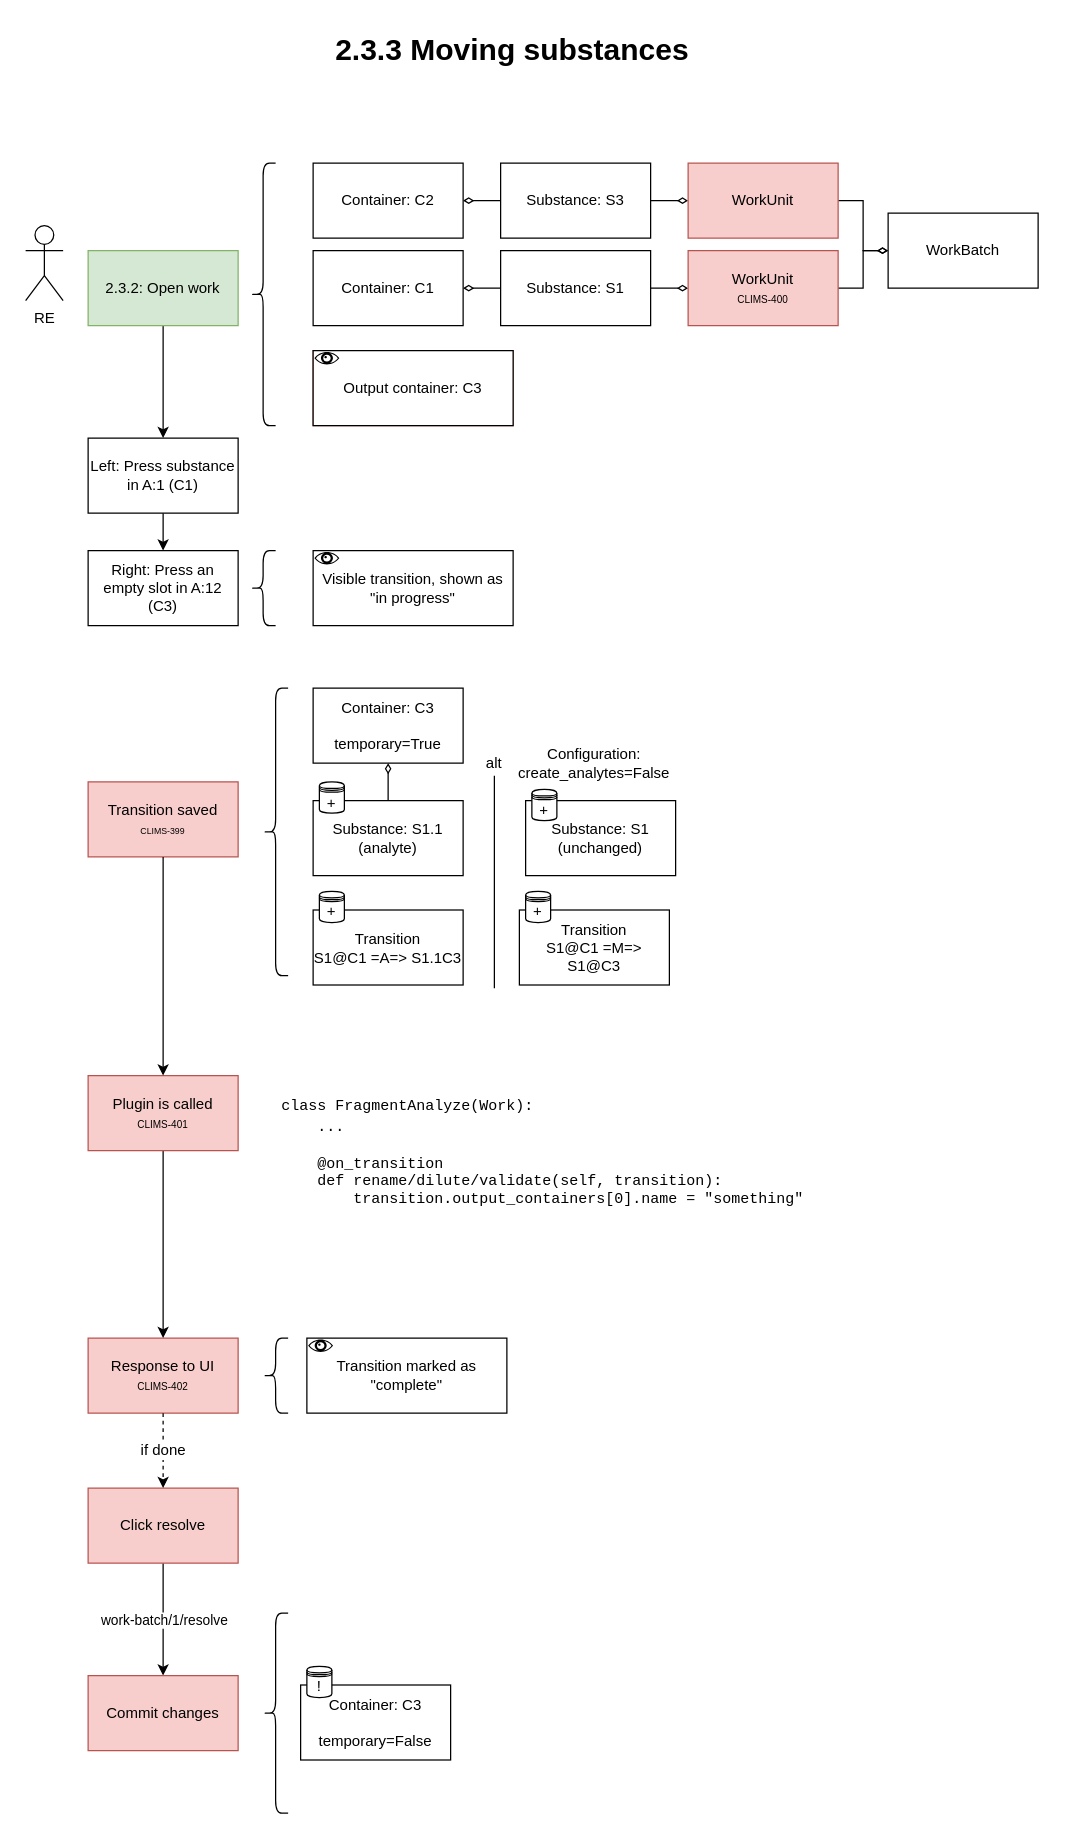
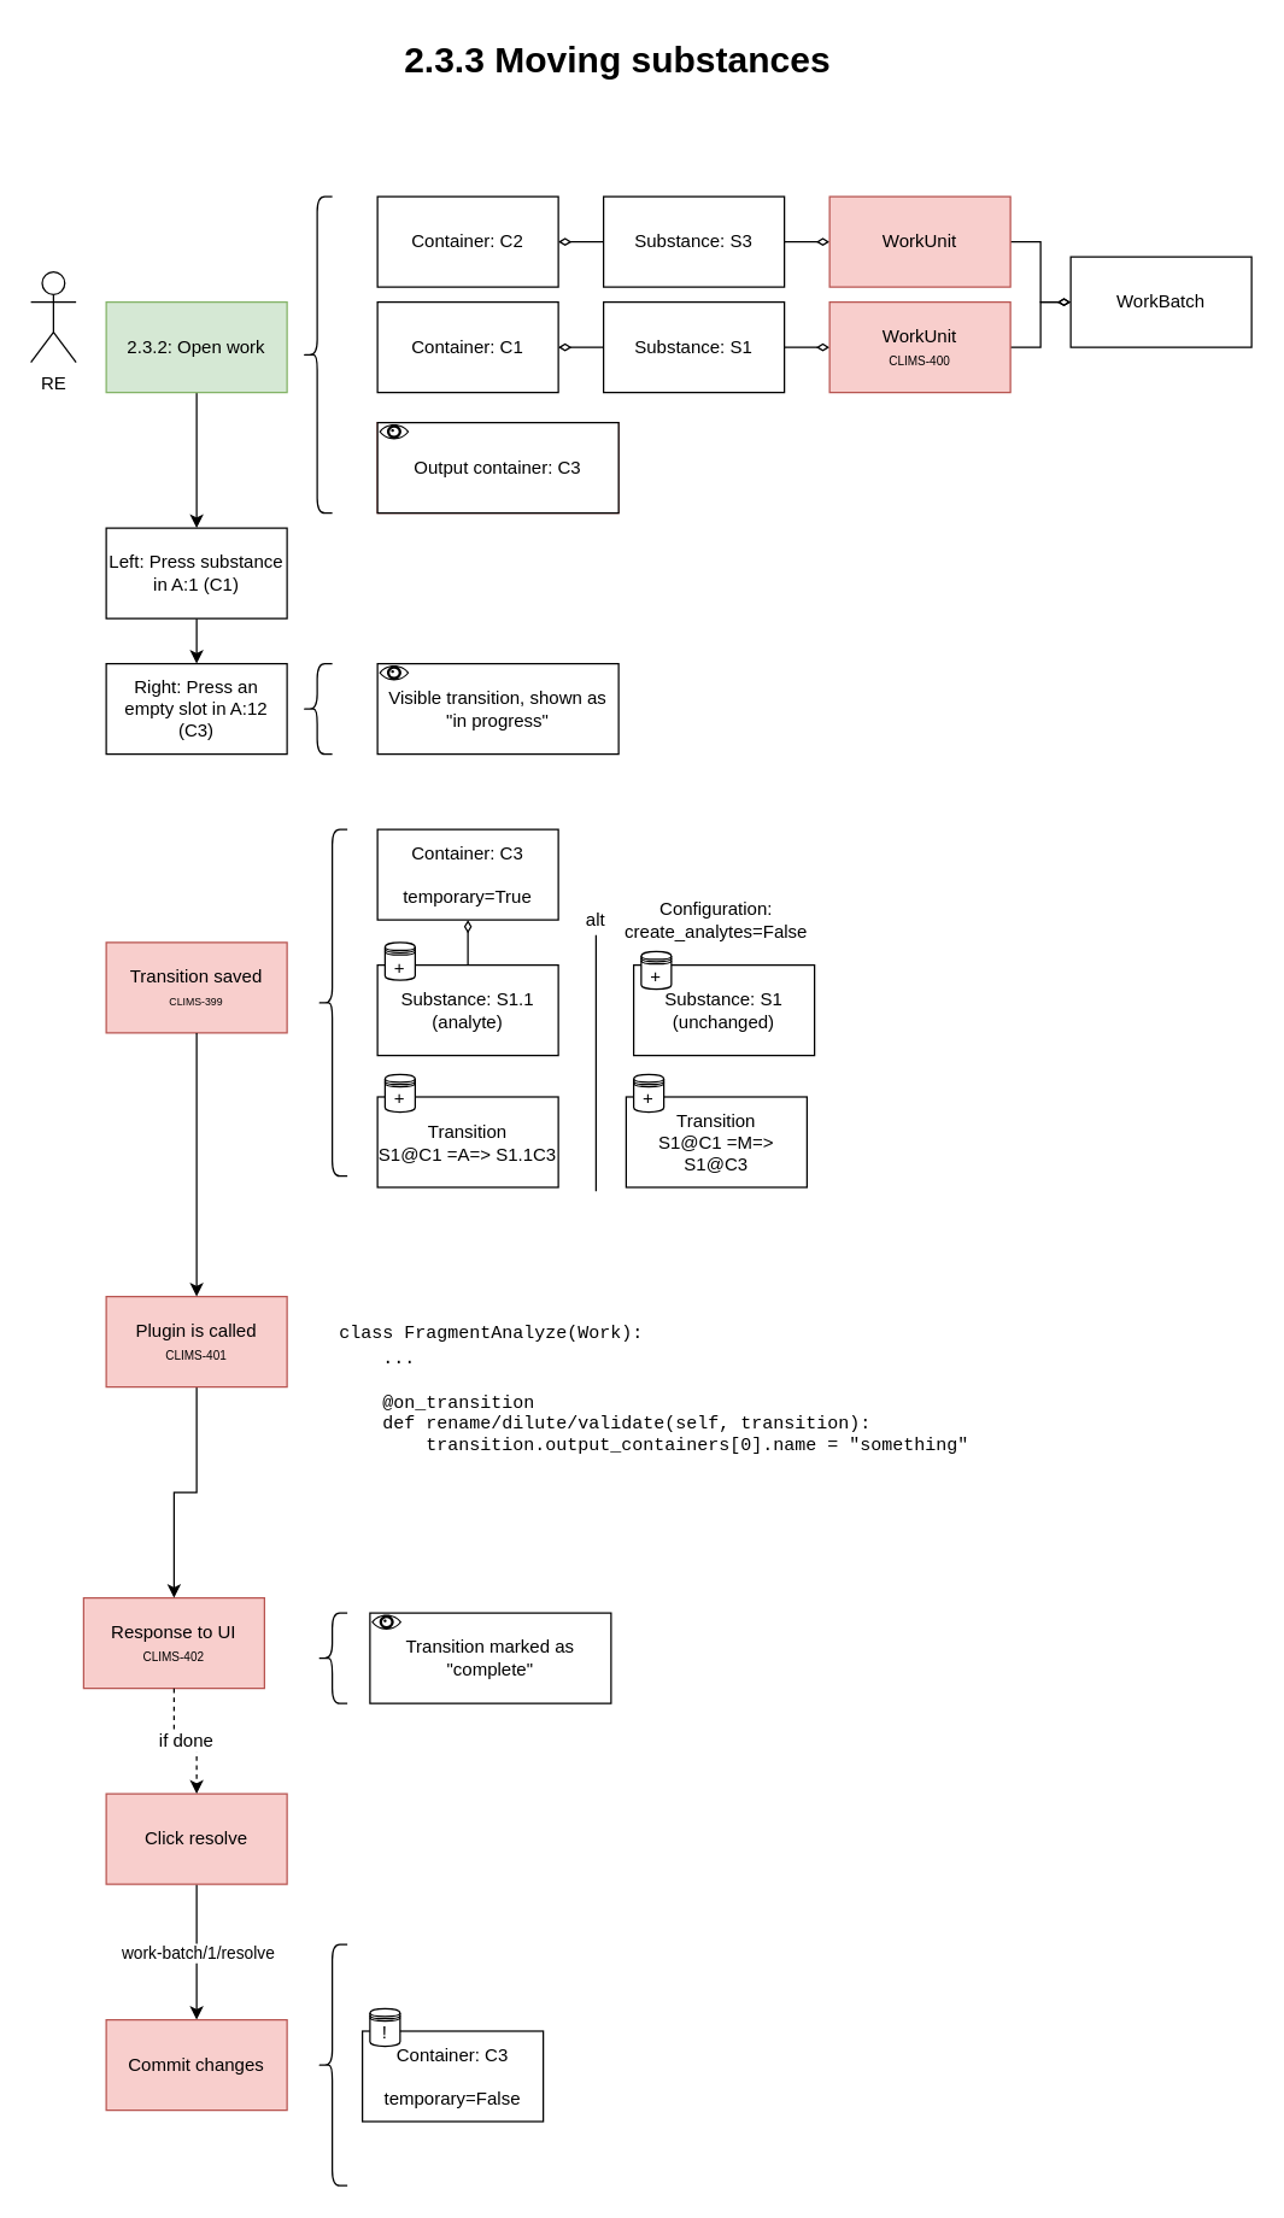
- <mxCell id="48" value="Response to UI&lt;br&gt;&lt;font style=&quot;font-size: 8px&quot;&gt;CLIMS-402&lt;/font&gt;" style="rounded=0;whiteSpace=wrap;html=1;fillColor=#f8cecc;strokeColor=#b85450;" vertex="1" parent="1"><mxGeometry x="70" y="1070" width="120" height="60" as="geometry" /></mxCell>
+ <mxCell id="48" value="Response to UI&lt;br&gt;&lt;font style=&quot;font-size: 8px&quot;&gt;CLIMS-402&lt;/font&gt;" style="rounded=0;whiteSpace=wrap;html=1;fillColor=#f8cecc;strokeColor=#b85450;" vertex="1" parent="1"><mxGeometry x="55" y="1060" width="120" height="60" as="geometry" /></mxCell>
